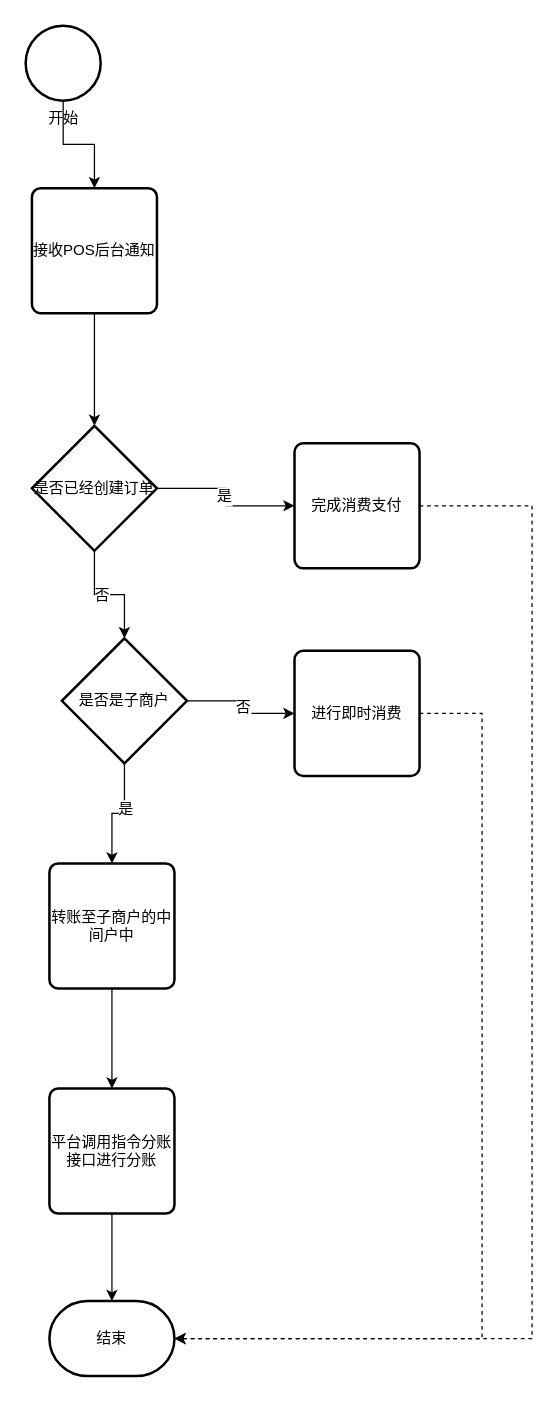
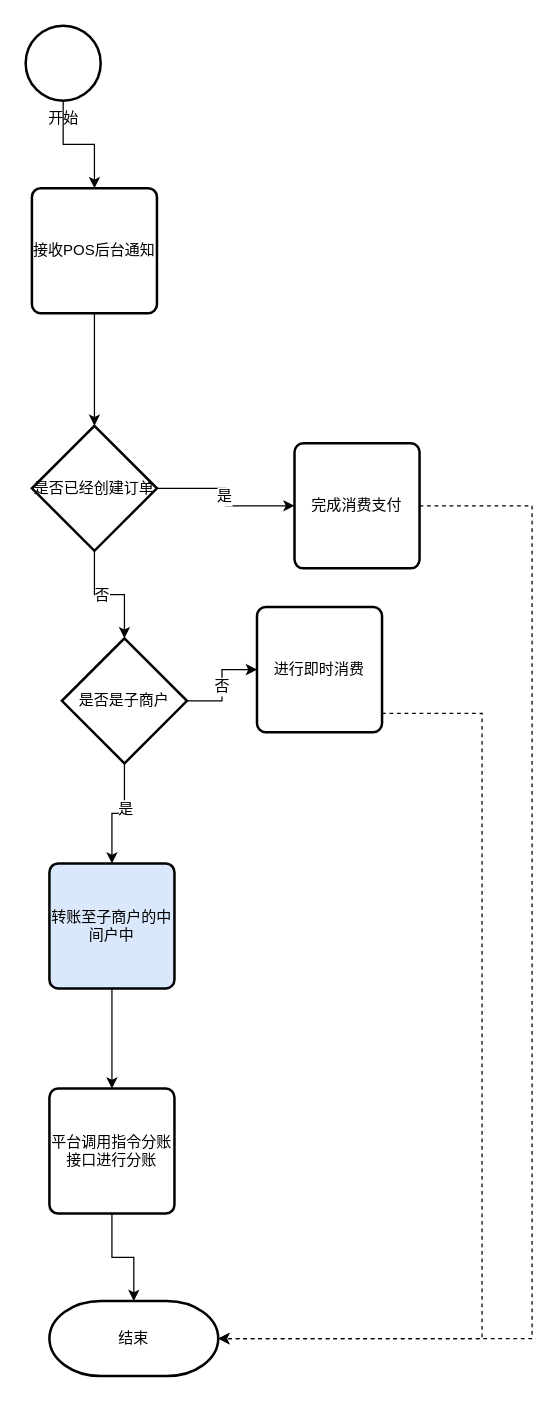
- <mxCell id="19" value="进行即时消费" style="rounded=1;whiteSpace=wrap;html=1;absoluteArcSize=1;arcSize=14;strokeWidth=2;" vertex="1" parent="1"><mxGeometry x="235" y="520" width="100" height="100" as="geometry" /></mxCell>
+ <mxCell id="19" value="进行即时消费" style="rounded=1;whiteSpace=wrap;html=1;absoluteArcSize=1;arcSize=14;strokeWidth=2;" vertex="1" parent="1"><mxGeometry x="205" y="485" width="100" height="100" as="geometry" /></mxCell>
- <mxCell id="21" value="转账至子商户的中间户中" style="rounded=1;whiteSpace=wrap;html=1;absoluteArcSize=1;arcSize=14;strokeWidth=2;" vertex="1" parent="1"><mxGeometry x="39" y="690" width="100" height="100" as="geometry" /></mxCell>
+ <mxCell id="21" value="转账至子商户的中间户中" style="rounded=1;whiteSpace=wrap;html=1;absoluteArcSize=1;arcSize=14;strokeWidth=2;fillColor=#dae8fc;" vertex="1" parent="1"><mxGeometry x="39" y="690" width="100" height="100" as="geometry" /></mxCell>
- <mxCell id="24" value="结束" style="strokeWidth=2;html=1;shape=mxgraph.flowchart.terminator;whiteSpace=wrap;" vertex="1" parent="1"><mxGeometry x="39" y="1040" width="100" height="60" as="geometry" /></mxCell>
+ <mxCell id="24" value="结束" style="strokeWidth=2;html=1;shape=mxgraph.flowchart.terminator;whiteSpace=wrap;" vertex="1" parent="1"><mxGeometry x="39" y="1040" width="135" height="60" as="geometry" /></mxCell>
